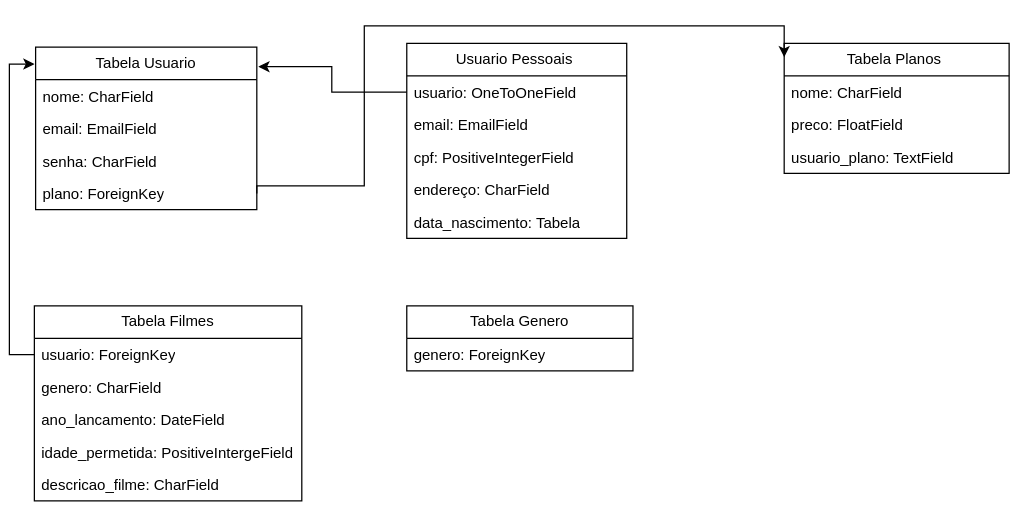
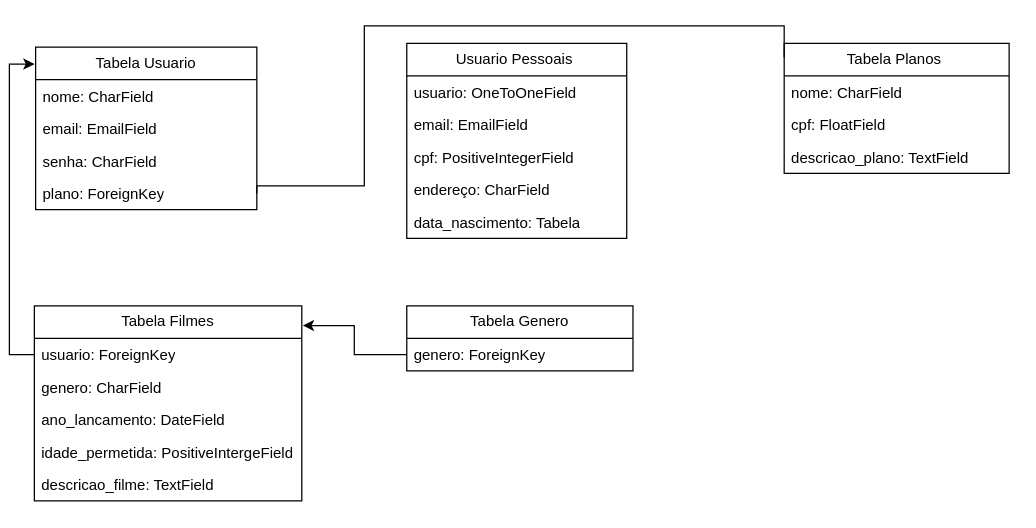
- <mxCell id="25" style="edgeStyle=orthogonalEdgeStyle;rounded=0;orthogonalLoop=1;jettySize=auto;html=1;exitX=0;exitY=0.5;exitDx=0;exitDy=0;entryX=1.007;entryY=0.12;entryDx=0;entryDy=0;entryPerimeter=0;" edge="1" parent="1" source="8" target="2"><mxGeometry relative="1" as="geometry" /></mxCell>
- <mxCell id="28" style="edgeStyle=orthogonalEdgeStyle;rounded=0;orthogonalLoop=1;jettySize=auto;html=1;exitX=1;exitY=0.5;exitDx=0;exitDy=0;entryX=0;entryY=0.106;entryDx=0;entryDy=0;entryPerimeter=0;" edge="1" parent="1" source="6" target="13"><mxGeometry relative="1" as="geometry"><Array as="points"><mxPoint x="198" y="148" /><mxPoint x="284" y="148" /><mxPoint x="284" y="20" /><mxPoint x="620" y="20" /></Array></mxGeometry></mxCell>
+ <mxCell id="28" style="edgeStyle=orthogonalEdgeStyle;rounded=0;orthogonalLoop=1;jettySize=auto;html=1;exitX=1;exitY=0.5;exitDx=0;exitDy=0;entryX=0;entryY=0.106;entryDx=0;entryDy=0;entryPerimeter=0;endArrow=none;" edge="1" parent="1" source="6" target="13"><mxGeometry relative="1" as="geometry"><Array as="points"><mxPoint x="198" y="148" /><mxPoint x="284" y="148" /><mxPoint x="284" y="20" /><mxPoint x="620" y="20" /></Array></mxGeometry></mxCell>
- <mxCell id="15" value="preco: FloatField" style="text;strokeColor=none;fillColor=none;align=left;verticalAlign=top;spacingLeft=4;spacingRight=4;overflow=hidden;rotatable=0;points=[[0,0.5],[1,0.5]];portConstraint=eastwest;whiteSpace=wrap;html=1;" vertex="1" parent="13"><mxGeometry y="52" width="180" height="26" as="geometry" /></mxCell>
+ <mxCell id="15" value="cpf: FloatField" style="text;strokeColor=none;fillColor=none;align=left;verticalAlign=top;spacingLeft=4;spacingRight=4;overflow=hidden;rotatable=0;points=[[0,0.5],[1,0.5]];portConstraint=eastwest;whiteSpace=wrap;html=1;" vertex="1" parent="13"><mxGeometry y="52" width="180" height="26" as="geometry" /></mxCell>
- <mxCell id="16" value="usuario_plano: TextField" style="text;strokeColor=none;fillColor=none;align=left;verticalAlign=top;spacingLeft=4;spacingRight=4;overflow=hidden;rotatable=0;points=[[0,0.5],[1,0.5]];portConstraint=eastwest;whiteSpace=wrap;html=1;" vertex="1" parent="13"><mxGeometry y="78" width="180" height="26" as="geometry" /></mxCell>
+ <mxCell id="16" value="descricao_plano: TextField" style="text;strokeColor=none;fillColor=none;align=left;verticalAlign=top;spacingLeft=4;spacingRight=4;overflow=hidden;rotatable=0;points=[[0,0.5],[1,0.5]];portConstraint=eastwest;whiteSpace=wrap;html=1;" vertex="1" parent="13"><mxGeometry y="78" width="180" height="26" as="geometry" /></mxCell>
+ <mxCell id="26" style="edgeStyle=orthogonalEdgeStyle;rounded=0;orthogonalLoop=1;jettySize=auto;html=1;exitX=0;exitY=0.5;exitDx=0;exitDy=0;entryX=1.004;entryY=0.101;entryDx=0;entryDy=0;entryPerimeter=0;" edge="1" parent="1" source="24" target="17"><mxGeometry relative="1" as="geometry" /></mxCell>
- <mxCell id="22" value="descricao_filme: CharField" style="text;strokeColor=none;fillColor=none;align=left;verticalAlign=top;spacingLeft=4;spacingRight=4;overflow=hidden;rotatable=0;points=[[0,0.5],[1,0.5]];portConstraint=eastwest;whiteSpace=wrap;html=1;" vertex="1" parent="17"><mxGeometry y="130" width="214" height="26" as="geometry" /></mxCell>
+ <mxCell id="22" value="descricao_filme: TextField" style="text;strokeColor=none;fillColor=none;align=left;verticalAlign=top;spacingLeft=4;spacingRight=4;overflow=hidden;rotatable=0;points=[[0,0.5],[1,0.5]];portConstraint=eastwest;whiteSpace=wrap;html=1;" vertex="1" parent="17"><mxGeometry y="130" width="214" height="26" as="geometry" /></mxCell>
